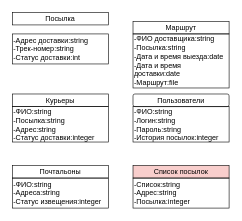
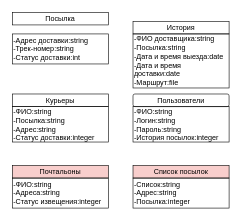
- <mxCell id="4" value="Маршрут" style="rounded=0;whiteSpace=wrap;html=1;" parent="1" vertex="1"><mxGeometry x="221" y="35" width="160" height="21" as="geometry" /></mxCell>
+ <mxCell id="4" value="История" style="rounded=0;whiteSpace=wrap;html=1;" parent="1" vertex="1"><mxGeometry x="221" y="35" width="160" height="21" as="geometry" /></mxCell>
- <mxCell id="8" value="Почтальоны" style="rounded=0;whiteSpace=wrap;html=1;" parent="1" vertex="1"><mxGeometry x="20" y="275" width="160" height="21" as="geometry" /></mxCell>
+ <mxCell id="8" value="Почтальоны" style="rounded=0;whiteSpace=wrap;html=1;fillColor=#f8cecc;" parent="1" vertex="1"><mxGeometry x="20" y="275" width="160" height="21" as="geometry" /></mxCell>
